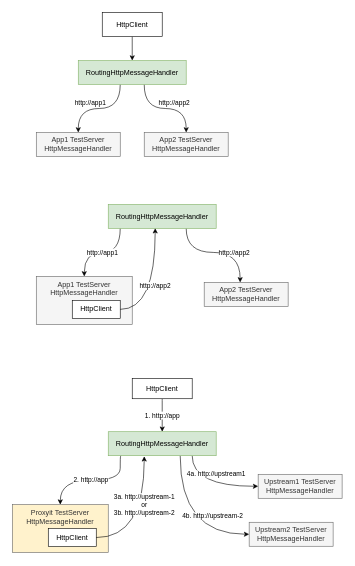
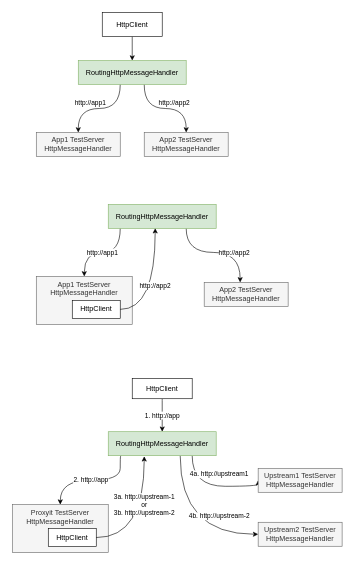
- <mxCell id="21" value="Upstream1 TestServer&lt;br&gt;HttpMessageHandler" style="rounded=0;whiteSpace=wrap;html=1;fillColor=#f5f5f5;strokeColor=#666666;fontColor=#333333;" vertex="1" parent="1"><mxGeometry x="430" y="790" width="140" height="40" as="geometry" /></mxCell>
+ <mxCell id="21" value="Upstream1 TestServer&lt;br&gt;HttpMessageHandler" style="rounded=0;whiteSpace=wrap;html=1;fillColor=#f5f5f5;strokeColor=#666666;fontColor=#333333;" vertex="1" parent="1"><mxGeometry x="430" y="780" width="140" height="40" as="geometry" /></mxCell>
- <mxCell id="20" value="Proxyit TestServer&lt;br&gt;HttpMessageHandler" style="rounded=0;whiteSpace=wrap;html=1;fillColor=#fff2cc;strokeColor=#666666;fontColor=#333333;verticalAlign=top;" vertex="1" parent="1"><mxGeometry x="20" y="840.5" width="160" height="80" as="geometry" /></mxCell>
+ <mxCell id="20" value="Proxyit TestServer&lt;br&gt;HttpMessageHandler" style="rounded=0;whiteSpace=wrap;html=1;fillColor=#f5f5f5;strokeColor=#666666;fontColor=#333333;verticalAlign=top;" vertex="1" parent="1"><mxGeometry x="20" y="840.5" width="160" height="80" as="geometry" /></mxCell>
- <mxCell id="26" value="Upstream2 TestServer&lt;br&gt;HttpMessageHandler" style="rounded=0;whiteSpace=wrap;html=1;fillColor=#f5f5f5;strokeColor=#666666;fontColor=#333333;" vertex="1" parent="1"><mxGeometry x="415" y="870" width="140" height="40" as="geometry" /></mxCell>
+ <mxCell id="26" value="Upstream2 TestServer&lt;br&gt;HttpMessageHandler" style="rounded=0;whiteSpace=wrap;html=1;fillColor=#f5f5f5;strokeColor=#666666;fontColor=#333333;" vertex="1" parent="1"><mxGeometry x="430" y="870" width="140" height="40" as="geometry" /></mxCell>
